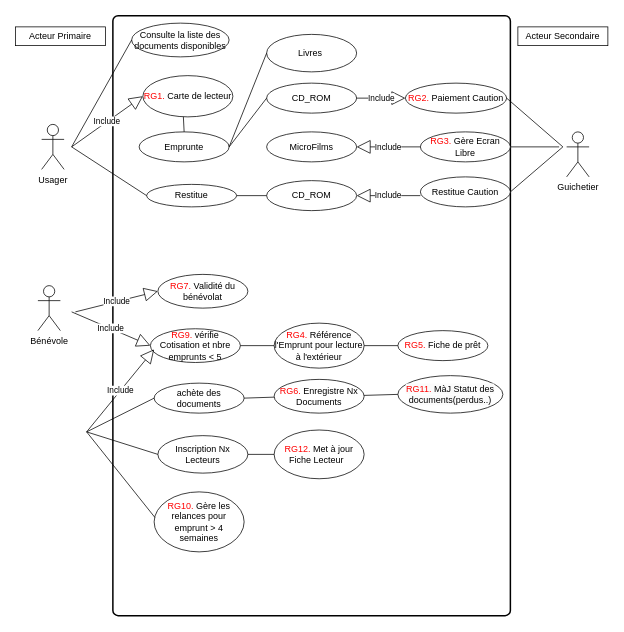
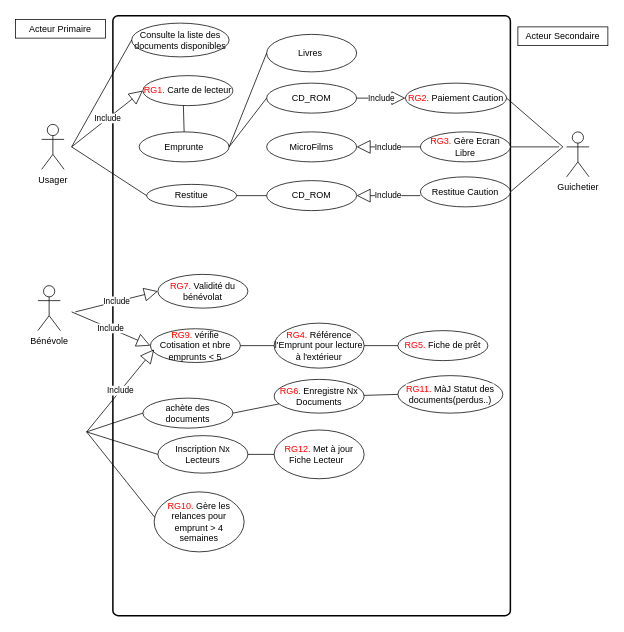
- <mxCell id="31" value="&lt;font style=&quot;vertical-align: inherit;&quot;&gt;&lt;font style=&quot;vertical-align: inherit;&quot;&gt;Acteur Primaire&lt;/font&gt;&lt;/font&gt;" style="rounded=0;whiteSpace=wrap;html=1;" parent="1" vertex="1"><mxGeometry x="20" y="35" width="120" height="25" as="geometry" /></mxCell>
+ <mxCell id="31" value="&lt;font style=&quot;vertical-align: inherit;&quot;&gt;&lt;font style=&quot;vertical-align: inherit;&quot;&gt;Acteur Primaire&lt;/font&gt;&lt;/font&gt;" style="rounded=0;whiteSpace=wrap;html=1;" parent="1" vertex="1"><mxGeometry x="20" y="25" width="120" height="25" as="geometry" /></mxCell>
- <mxCell id="12" value="&lt;font style=&quot;vertical-align: inherit;&quot;&gt;&lt;font style=&quot;vertical-align: inherit;&quot;&gt;&lt;font style=&quot;vertical-align: inherit;&quot;&gt;&lt;font style=&quot;vertical-align: inherit;&quot;&gt;&lt;font color=&quot;#ff0000&quot;&gt;RG1.&lt;/font&gt; Carte de lecteur&lt;/font&gt;&lt;/font&gt;&lt;/font&gt;&lt;/font&gt;" style="ellipse;whiteSpace=wrap;html=1;" parent="1" vertex="1"><mxGeometry x="190" y="100" width="120" height="55" as="geometry" /></mxCell>
+ <mxCell id="12" value="&lt;font style=&quot;vertical-align: inherit;&quot;&gt;&lt;font style=&quot;vertical-align: inherit;&quot;&gt;&lt;font style=&quot;vertical-align: inherit;&quot;&gt;&lt;font style=&quot;vertical-align: inherit;&quot;&gt;&lt;font color=&quot;#ff0000&quot;&gt;RG1.&lt;/font&gt; Carte de lecteur&lt;/font&gt;&lt;/font&gt;&lt;/font&gt;&lt;/font&gt;" style="ellipse;whiteSpace=wrap;html=1;" parent="1" vertex="1"><mxGeometry x="190" y="100" width="120" height="40" as="geometry" /></mxCell>
- <mxCell id="27" value="&lt;font style=&quot;vertical-align: inherit;&quot;&gt;&lt;font style=&quot;vertical-align: inherit;&quot;&gt;achète des documents&lt;/font&gt;&lt;/font&gt;" style="ellipse;whiteSpace=wrap;html=1;" parent="1" vertex="1"><mxGeometry x="205" y="510" width="120" height="40" as="geometry" /></mxCell>
+ <mxCell id="27" value="&lt;font style=&quot;vertical-align: inherit;&quot;&gt;&lt;font style=&quot;vertical-align: inherit;&quot;&gt;achète des documents&lt;/font&gt;&lt;/font&gt;" style="ellipse;whiteSpace=wrap;html=1;" parent="1" vertex="1"><mxGeometry x="190" y="530" width="120" height="40" as="geometry" /></mxCell>
